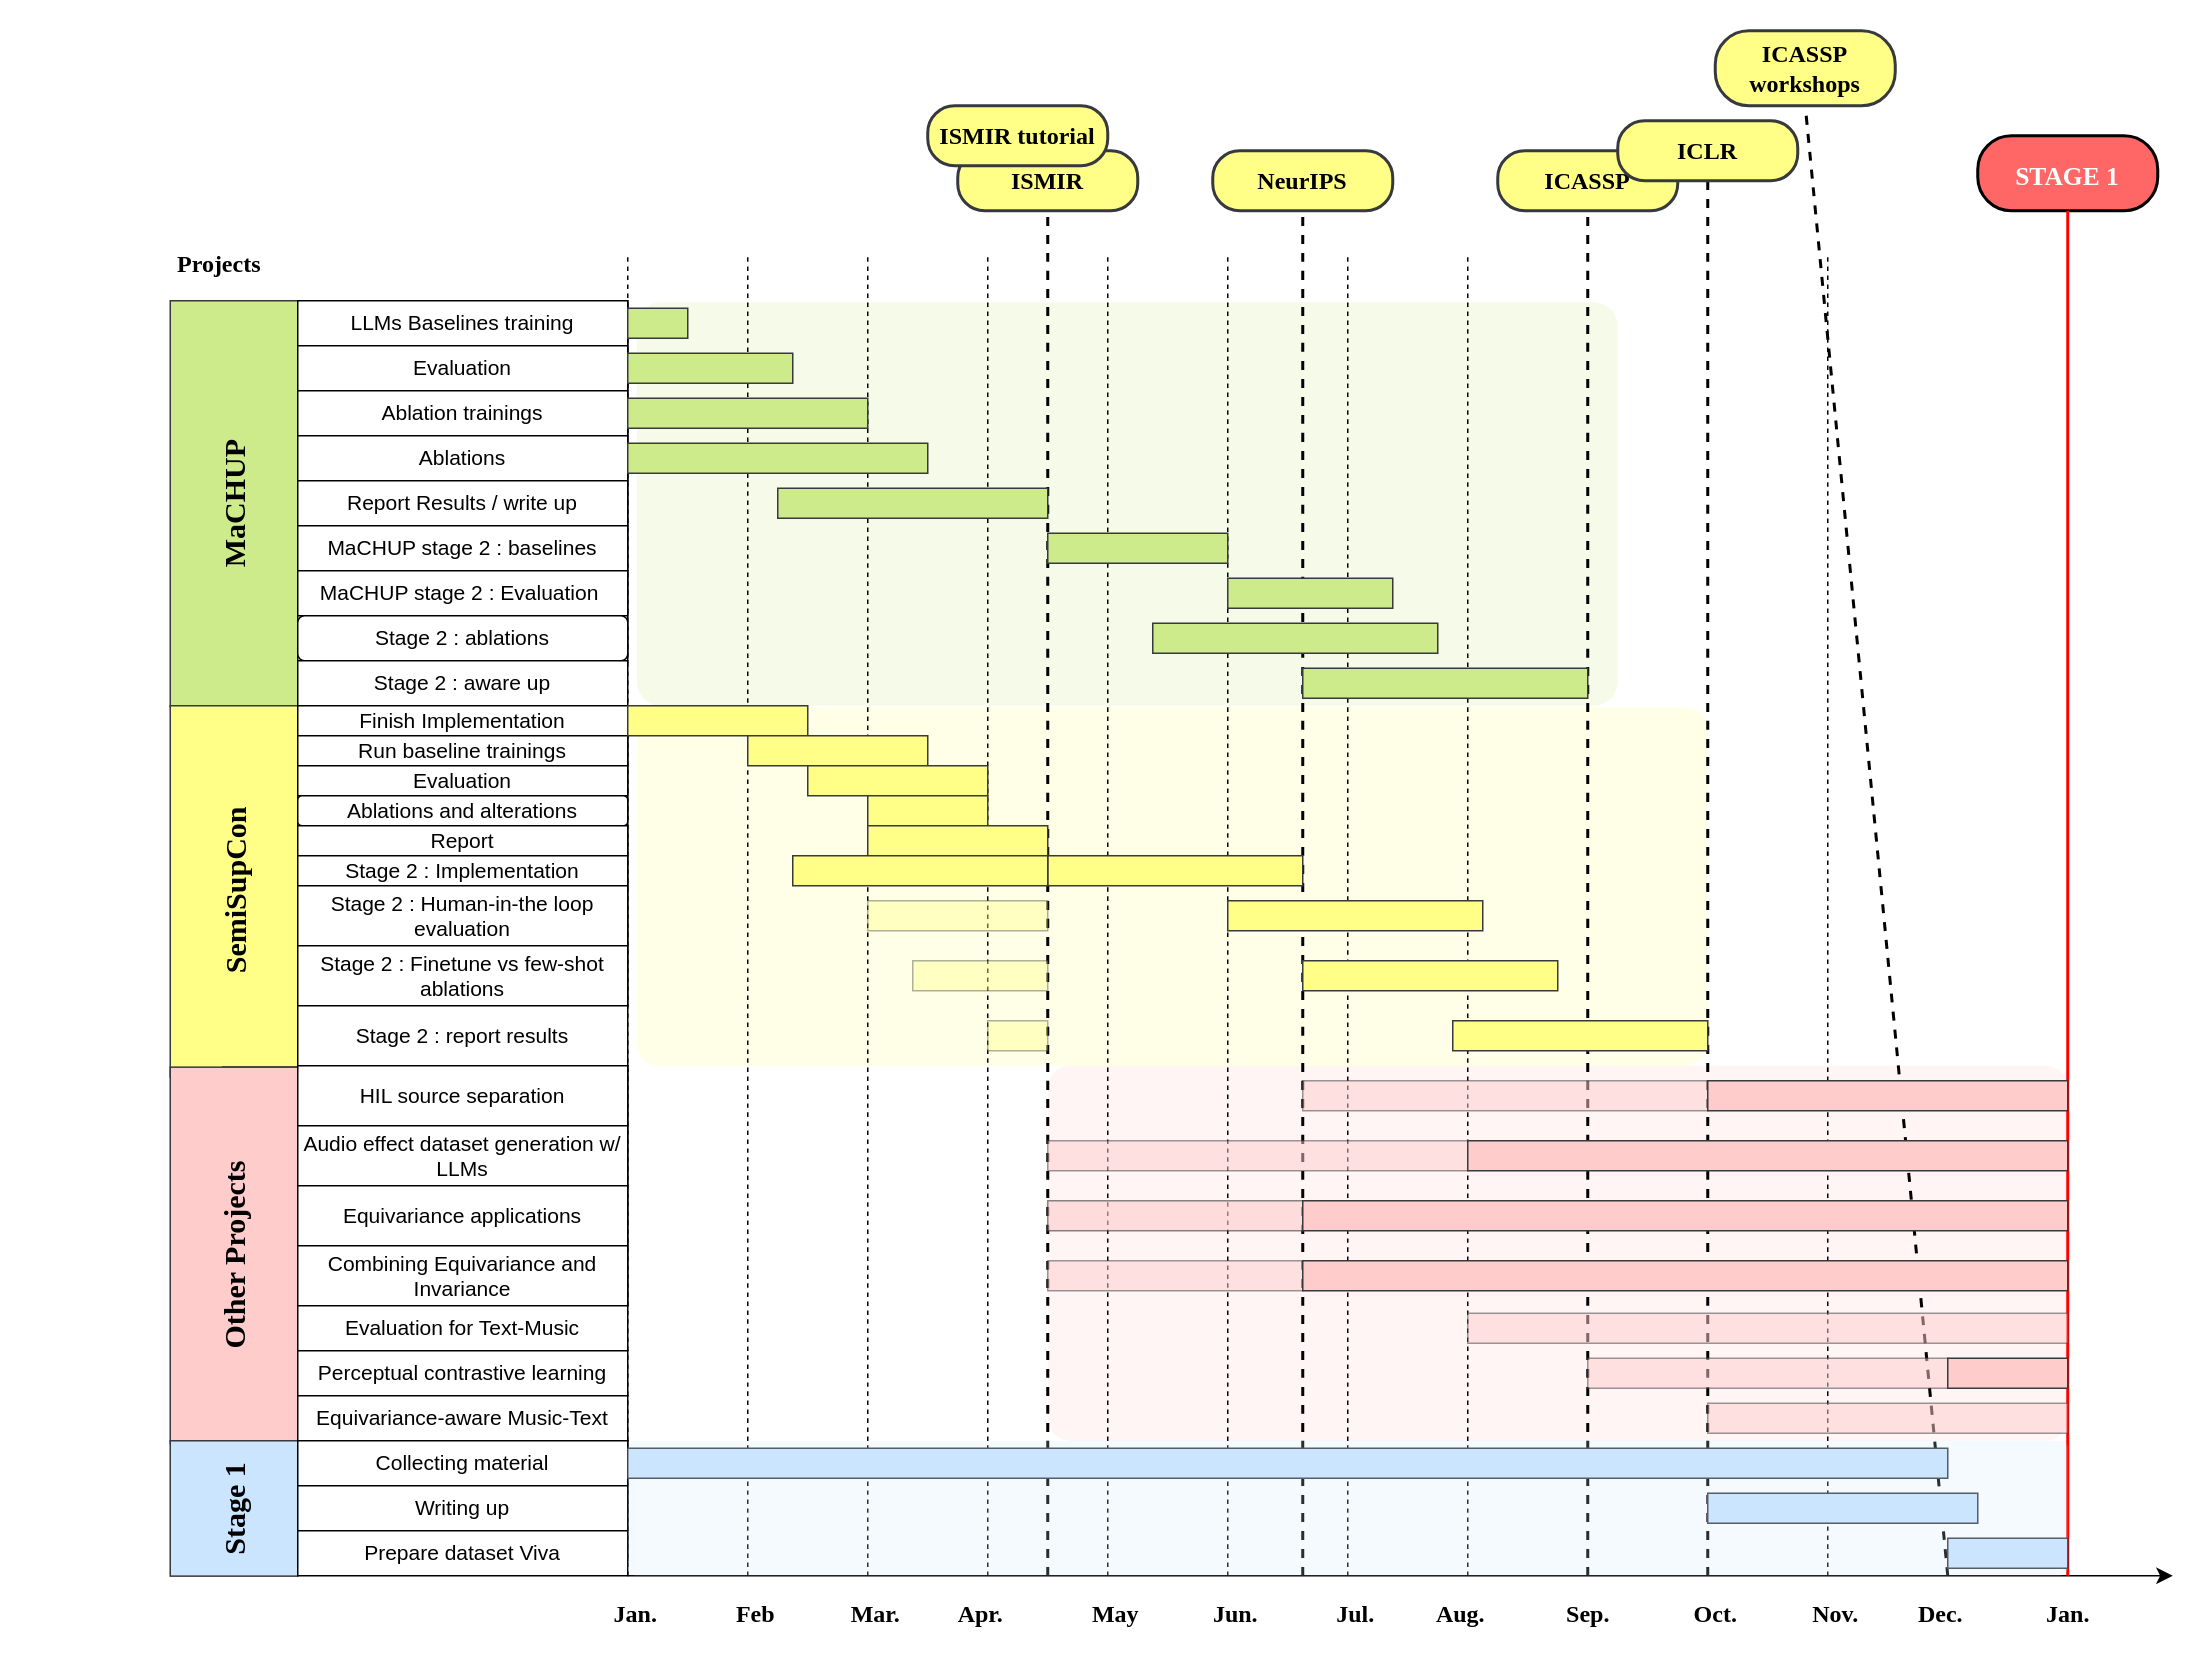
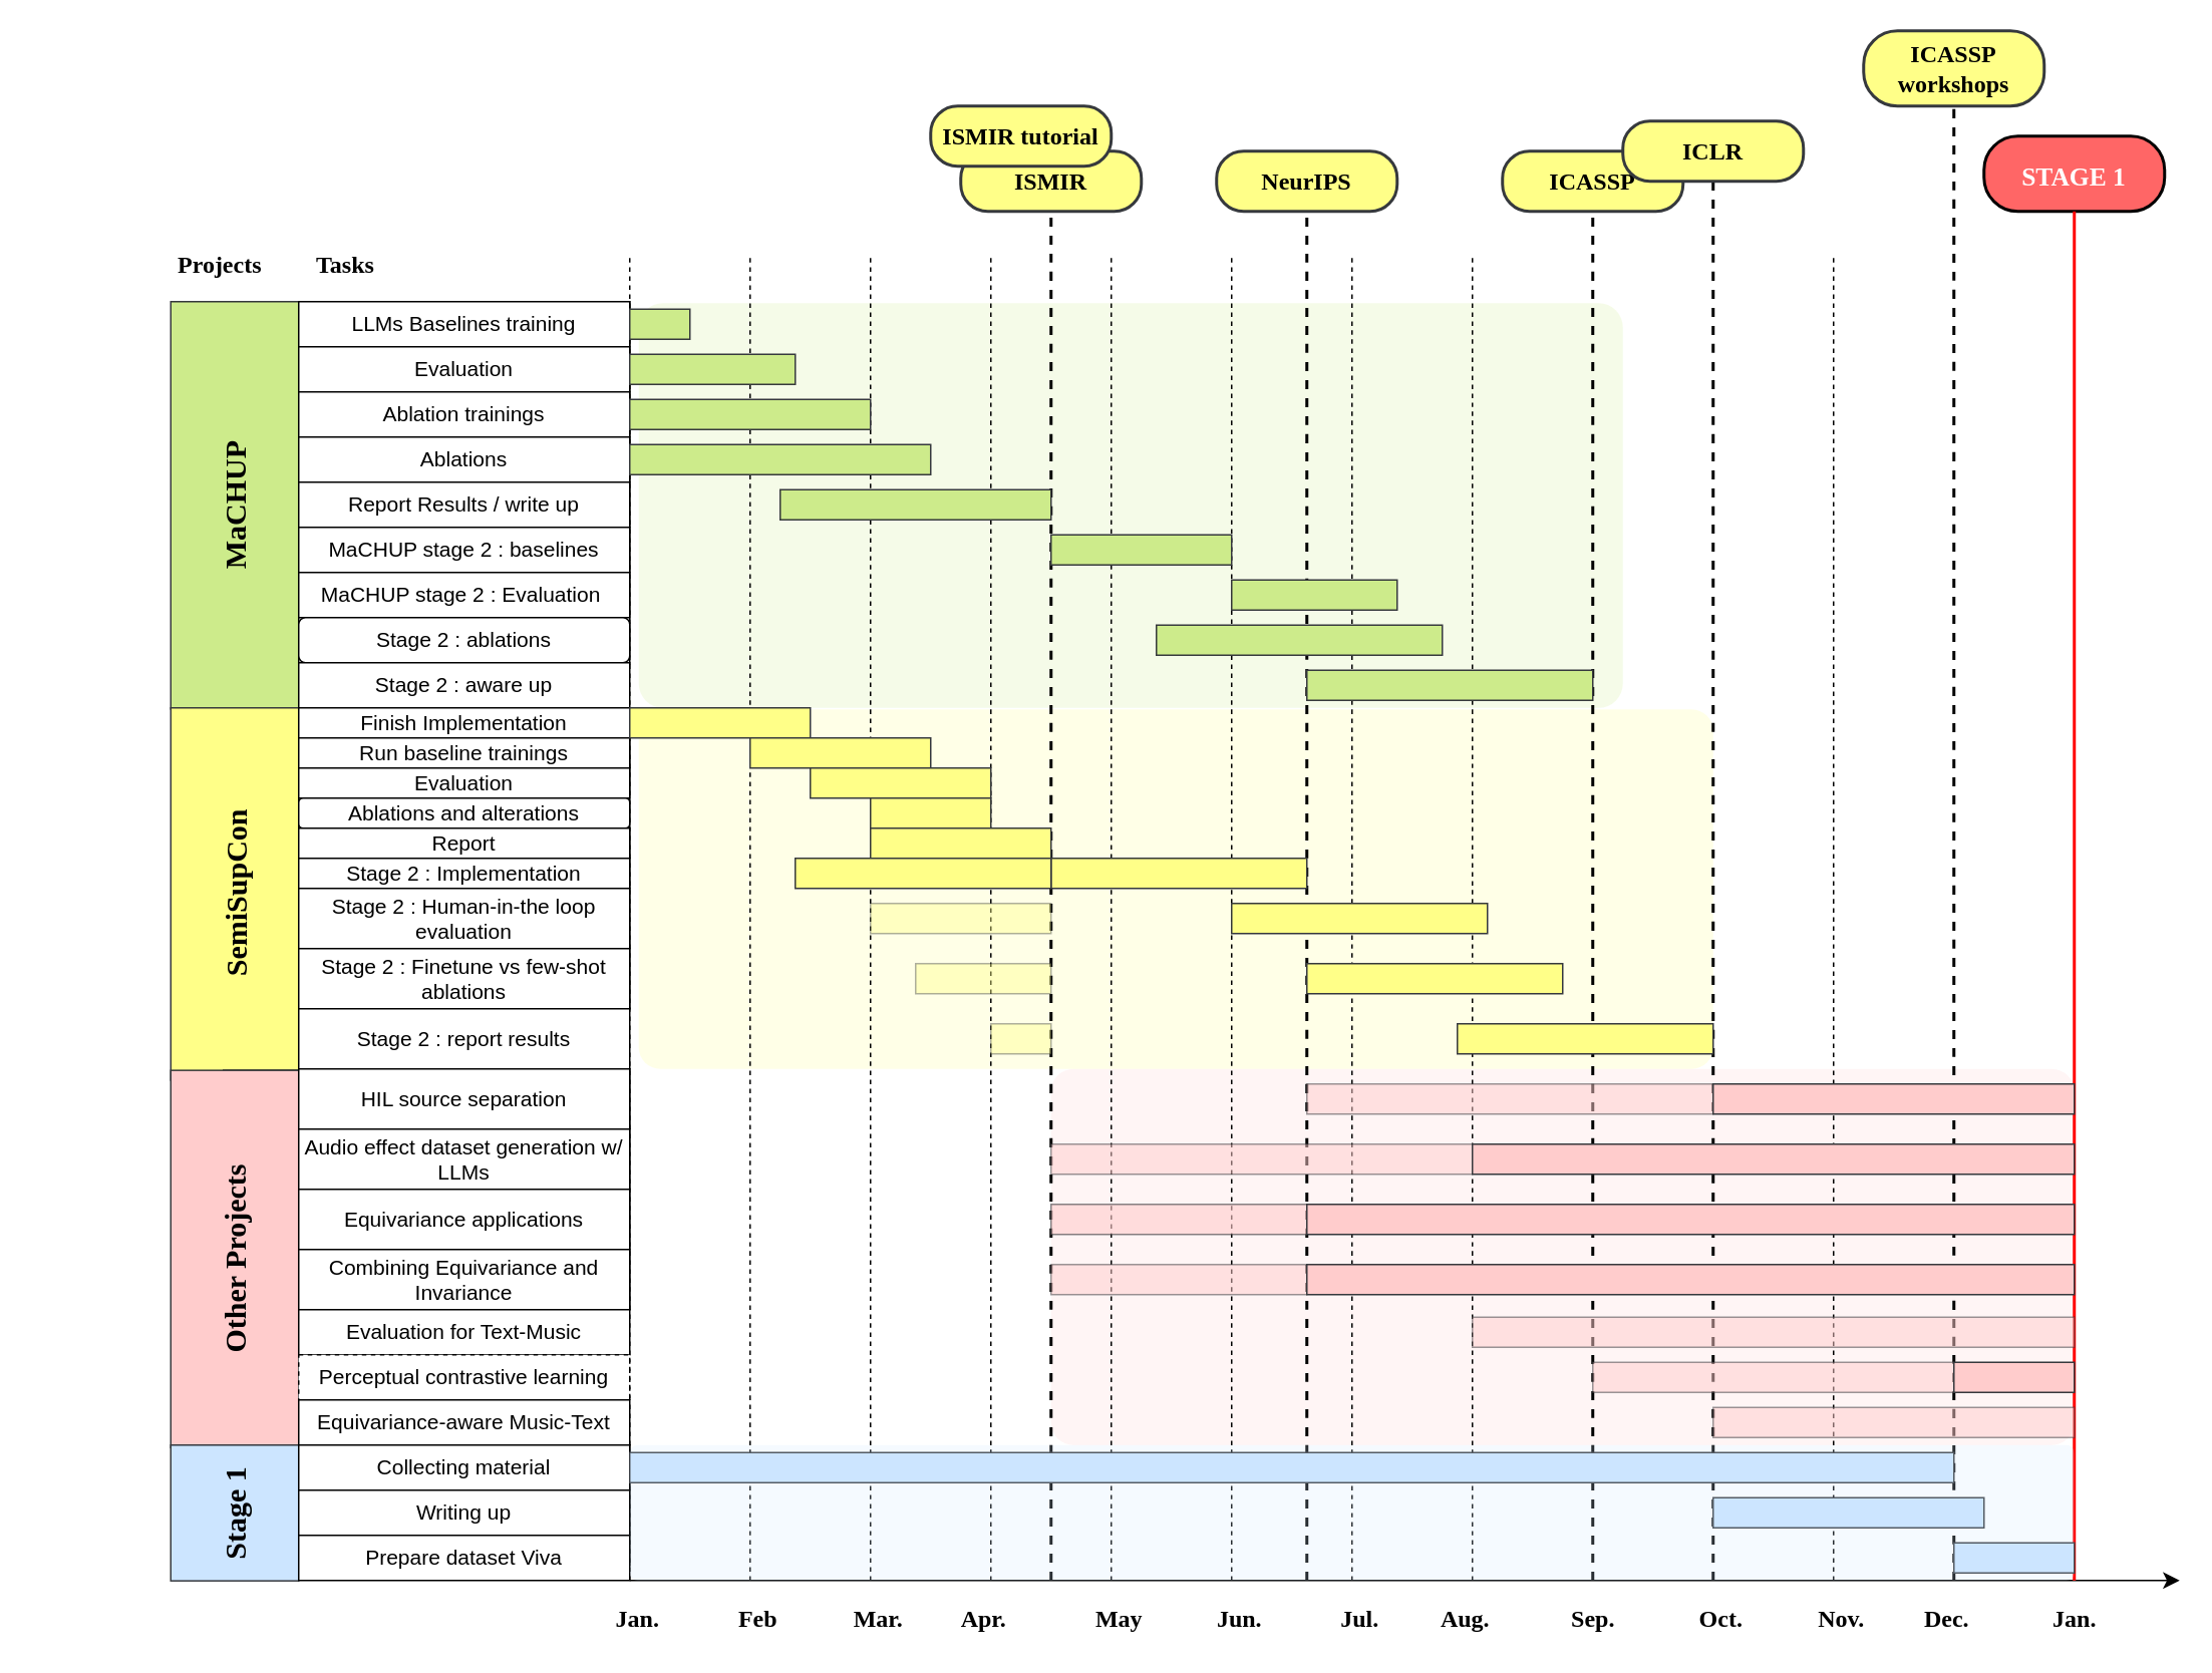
- <mxCell id="110" value="ICASSP workshops" style="rounded=1;whiteSpace=wrap;html=1;fontSize=16;fillColor=#ffff88;strokeColor=#36393d;fontStyle=1;arcSize=45;fontFamily=Nunito Sans;fontSource=https%3A%2F%2Ffonts.googleapis.com%2Fcss%3Ffamily%3DNunito%2BSans;strokeWidth=2;" vertex="1" parent="1"><mxGeometry x="1143" y="20" width="120" height="50" as="geometry" /></mxCell>
+ <mxCell id="110" value="ICASSP workshops" style="rounded=1;whiteSpace=wrap;html=1;fontSize=16;fillColor=#ffff88;strokeColor=#36393d;fontStyle=1;arcSize=45;fontFamily=Nunito Sans;fontSource=https%3A%2F%2Ffonts.googleapis.com%2Fcss%3Ffamily%3DNunito%2BSans;strokeWidth=2;" vertex="1" parent="1"><mxGeometry x="1238" y="20" width="120" height="50" as="geometry" /></mxCell>
+ <mxCell id="26" value="Tasks" style="text;html=1;align=left;verticalAlign=middle;resizable=0;points=[];autosize=1;strokeColor=none;fillColor=none;fontSize=16;fontFamily=Nunito Sans;fontSource=https%3A%2F%2Ffonts.googleapis.com%2Fcss%3Ffamily%3DNunito%2BSans;fontStyle=1" vertex="1" parent="1"><mxGeometry x="208" y="160" width="60" height="30" as="geometry" /></mxCell>
- <mxCell id="54" value="Perceptual contrastive learning" style="rounded=0;whiteSpace=wrap;html=1;fontSize=14;" vertex="1" parent="1"><mxGeometry x="198" y="900" width="220" height="30" as="geometry" /></mxCell>
+ <mxCell id="54" value="Perceptual contrastive learning" style="rounded=0;whiteSpace=wrap;html=1;fontSize=14;dashed=1;" vertex="1" parent="1"><mxGeometry x="198" y="900" width="220" height="30" as="geometry" /></mxCell>
